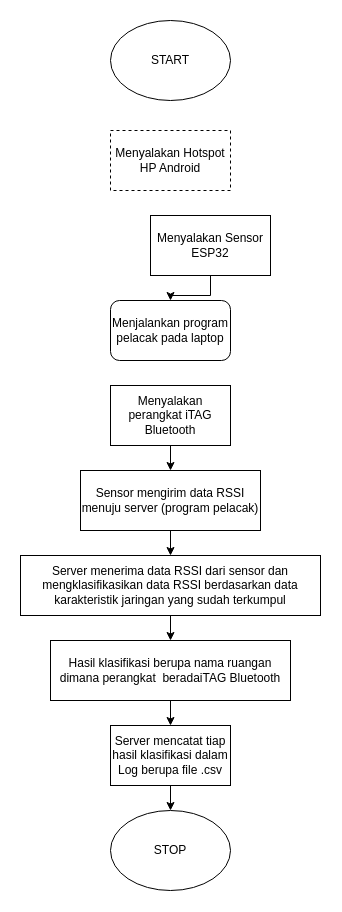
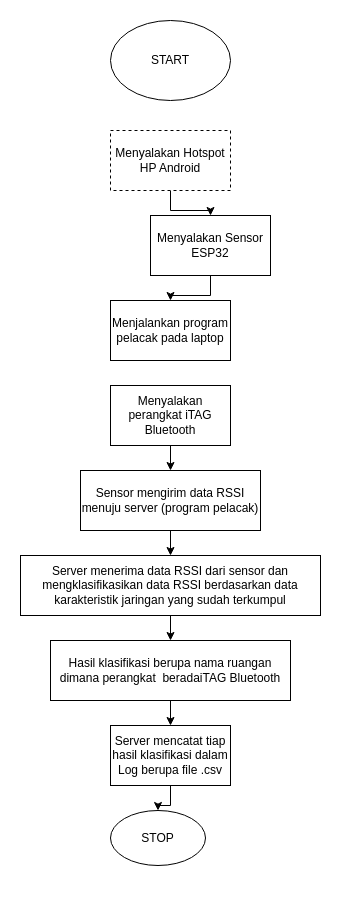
+ <mxCell id="3" value="" style="edgeStyle=orthogonalEdgeStyle;rounded=0;orthogonalLoop=1;jettySize=auto;html=1;" edge="1" parent="1" source="4" target="7"><mxGeometry relative="1" as="geometry" /></mxCell>
- <mxCell id="5" value="Menjalankan program pelacak pada laptop" style="whiteSpace=wrap;html=1;rounded=1;" vertex="1" parent="1"><mxGeometry x="110" y="300" width="120" height="60" as="geometry" /></mxCell>
+ <mxCell id="5" value="Menjalankan program pelacak pada laptop" style="rounded=0;whiteSpace=wrap;html=1;" vertex="1" parent="1"><mxGeometry x="110" y="300" width="120" height="60" as="geometry" /></mxCell>
- <mxCell id="16" value="STOP" style="ellipse;whiteSpace=wrap;html=1;" vertex="1" parent="1"><mxGeometry x="110" y="810" width="120" height="80" as="geometry" /></mxCell>
+ <mxCell id="16" value="STOP" style="ellipse;whiteSpace=wrap;html=1;" vertex="1" parent="1"><mxGeometry x="110" y="810" width="95" height="55" as="geometry" /></mxCell>
